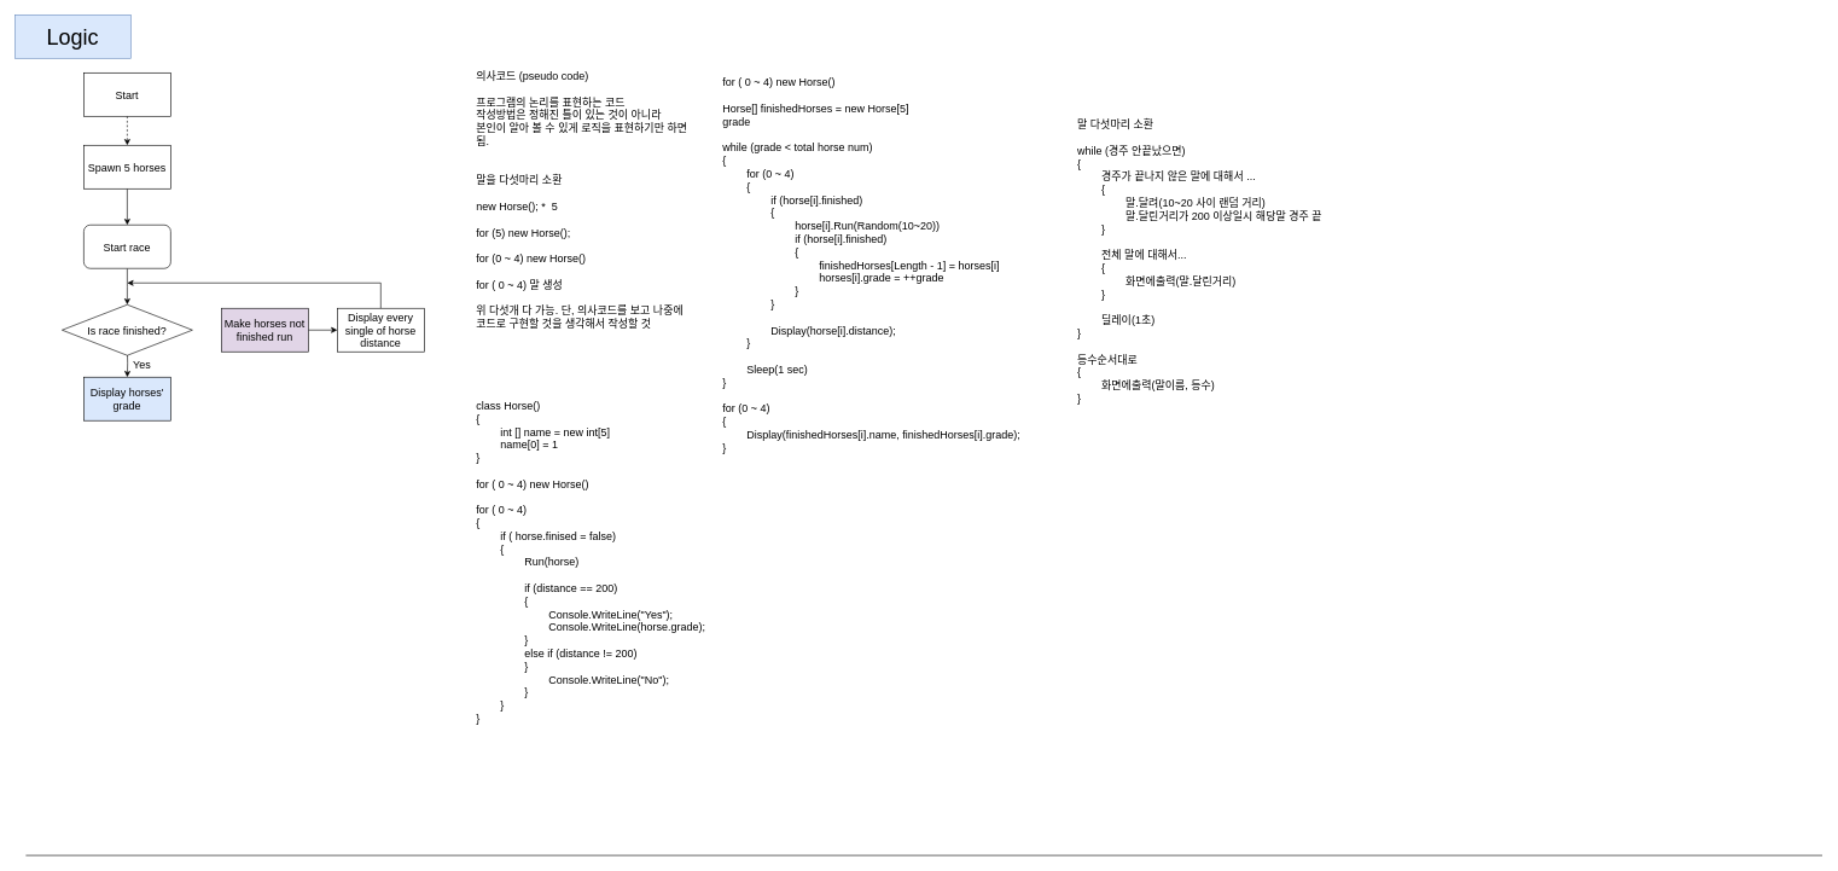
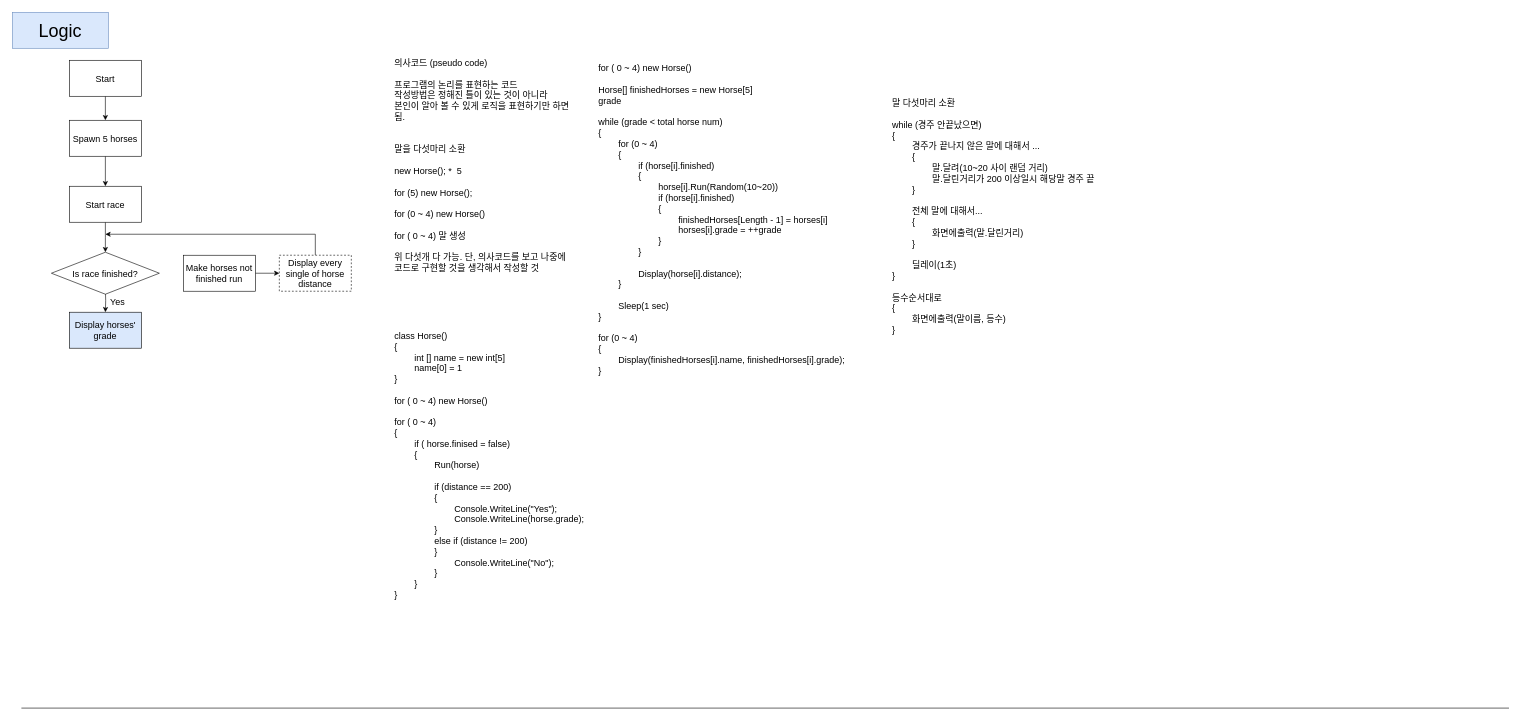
- <mxCell id="3" value="" style="edgeStyle=orthogonalEdgeStyle;rounded=0;orthogonalLoop=1;jettySize=auto;html=1;fontSize=30;dashed=1;" parent="1" source="4" target="6" edge="1"><mxGeometry relative="1" as="geometry" /></mxCell>
+ <mxCell id="3" value="" style="edgeStyle=orthogonalEdgeStyle;rounded=0;orthogonalLoop=1;jettySize=auto;html=1;fontSize=30;" parent="1" source="4" target="6" edge="1"><mxGeometry relative="1" as="geometry" /></mxCell>
- <mxCell id="8" value="Start race" style="whiteSpace=wrap;html=1;fontSize=15;rounded=1;" parent="1" vertex="1"><mxGeometry x="115" y="310" width="120" height="60" as="geometry" /></mxCell>
+ <mxCell id="8" value="Start race" style="whiteSpace=wrap;html=1;fontSize=15;rounded=0;" parent="1" vertex="1"><mxGeometry x="115" y="310" width="120" height="60" as="geometry" /></mxCell>
- <mxCell id="15" value="Make horses not finished run" style="rounded=0;whiteSpace=wrap;html=1;fontSize=15;fillColor=#e1d5e7;" parent="1" vertex="1"><mxGeometry x="305" y="425" width="120" height="60" as="geometry" /></mxCell>
+ <mxCell id="15" value="Make horses not finished run" style="rounded=0;whiteSpace=wrap;html=1;fontSize=15;" parent="1" vertex="1"><mxGeometry x="305" y="425" width="120" height="60" as="geometry" /></mxCell>
- <mxCell id="13" value="Display every single of horse distance" style="rounded=0;whiteSpace=wrap;html=1;fontSize=15;" parent="1" vertex="1"><mxGeometry x="465" y="425" width="120" height="60" as="geometry" /></mxCell>
+ <mxCell id="13" value="Display every single of horse distance" style="rounded=0;whiteSpace=wrap;html=1;fontSize=15;dashed=1;" parent="1" vertex="1"><mxGeometry x="465" y="425" width="120" height="60" as="geometry" /></mxCell>
